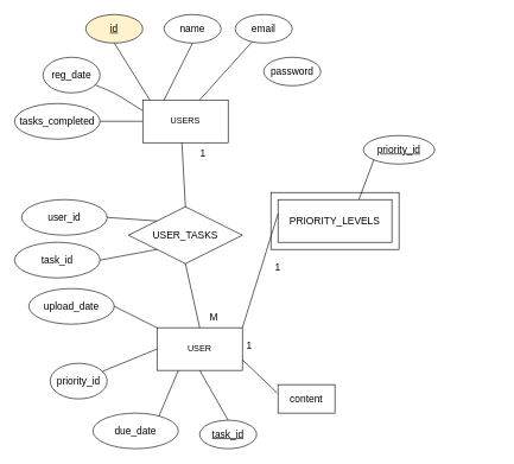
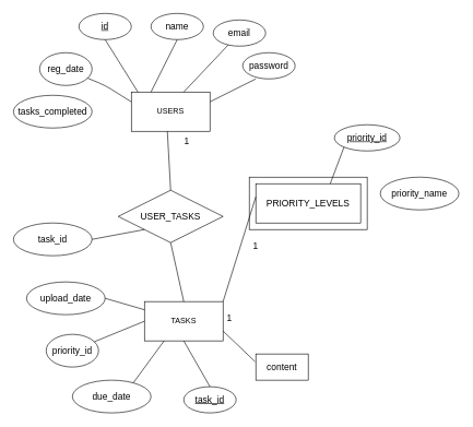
- <mxCell id="4" value="&lt;u&gt;&lt;font style=&quot;font-size: 14px;&quot;&gt;id&lt;/font&gt;&lt;/u&gt;" style="ellipse;whiteSpace=wrap;html=1;fillColor=#fff2cc;" vertex="1" parent="1"><mxGeometry x="120" y="20" width="80" height="40" as="geometry" /></mxCell>
+ <mxCell id="4" value="&lt;u&gt;&lt;font style=&quot;font-size: 14px;&quot;&gt;id&lt;/font&gt;&lt;/u&gt;" style="ellipse;whiteSpace=wrap;html=1;" vertex="1" parent="1"><mxGeometry x="120" y="20" width="80" height="40" as="geometry" /></mxCell>
- <mxCell id="7" value="&lt;span style=&quot;font-size: 14px;&quot;&gt;email&lt;/span&gt;" style="ellipse;whiteSpace=wrap;html=1;" vertex="1" parent="1"><mxGeometry x="330" y="20" width="80" height="40" as="geometry" /></mxCell>
+ <mxCell id="7" value="&lt;span style=&quot;font-size: 14px;&quot;&gt;email&lt;/span&gt;" style="ellipse;whiteSpace=wrap;html=1;" vertex="1" parent="1"><mxGeometry x="325" y="30" width="80" height="40" as="geometry" /></mxCell>
+ <mxCell id="11" value="" style="endArrow=none;html=1;fontSize=14;entryX=0.25;entryY=1;entryDx=0;entryDy=0;exitX=1;exitY=0.25;exitDx=0;exitDy=0;entryPerimeter=0;" edge="1" parent="1" source="3" target="8"><mxGeometry width="50" height="50" relative="1" as="geometry"><mxPoint x="290" y="150" as="sourcePoint" /><mxPoint x="363.585" y="68.238" as="targetPoint" /><Array as="points" /></mxGeometry></mxCell>
- <mxCell id="15" value="" style="endArrow=none;html=1;fontSize=14;exitX=1;exitY=0.5;exitDx=0;exitDy=0;" edge="1" parent="1" source="14" target="3"><mxGeometry width="50" height="50" relative="1" as="geometry"><mxPoint x="240" y="190" as="sourcePoint" /><mxPoint x="290" y="140" as="targetPoint" /></mxGeometry></mxCell>
+ <mxCell id="30" value="priority_name" style="ellipse;whiteSpace=wrap;html=1;fontSize=14;" vertex="1" parent="1"><mxGeometry x="580" y="270" width="120" height="50" as="geometry" /></mxCell>
- <mxCell id="34" value="user_id" style="ellipse;whiteSpace=wrap;html=1;fontSize=14;" vertex="1" parent="1"><mxGeometry x="30" y="280" width="120" height="50" as="geometry" /></mxCell>
- <mxCell id="36" value="" style="endArrow=none;html=1;fontSize=14;exitX=1;exitY=0.5;exitDx=0;exitDy=0;entryX=0;entryY=0;entryDx=0;entryDy=0;" edge="1" parent="1" source="34" target="33"><mxGeometry width="50" height="50" relative="1" as="geometry"><mxPoint x="270" y="400" as="sourcePoint" /><mxPoint x="320" y="350" as="targetPoint" /></mxGeometry></mxCell>
- <mxCell id="23" value="&lt;span style=&quot;font-size: 14px;&quot;&gt;upload_date&lt;/span&gt;" style="ellipse;whiteSpace=wrap;html=1;" vertex="1" parent="1"><mxGeometry x="40" y="405" width="120" height="50" as="geometry" /></mxCell>
+ <mxCell id="23" value="&lt;span style=&quot;font-size: 14px;&quot;&gt;upload_date&lt;/span&gt;" style="ellipse;whiteSpace=wrap;html=1;" vertex="1" parent="1"><mxGeometry x="40" y="430" width="120" height="50" as="geometry" /></mxCell>
- <mxCell id="40" value="M" style="text;html=1;strokeColor=none;fillColor=none;align=center;verticalAlign=middle;whiteSpace=wrap;rounded=0;fontSize=14;" vertex="1" parent="1"><mxGeometry x="270" y="430" width="60" height="30" as="geometry" /></mxCell>
- <mxCell id="16" value="USER" style="rounded=0;whiteSpace=wrap;html=1;" vertex="1" parent="1"><mxGeometry x="220" y="460" width="120" height="60" as="geometry" /></mxCell>
+ <mxCell id="16" value="TASKS" style="rounded=0;whiteSpace=wrap;html=1;" vertex="1" parent="1"><mxGeometry x="220" y="460" width="120" height="60" as="geometry" /></mxCell>
- <mxCell id="25" value="&lt;span style=&quot;font-size: 14px;&quot;&gt;due_date&lt;/span&gt;" style="ellipse;whiteSpace=wrap;html=1;" vertex="1" parent="1"><mxGeometry x="130" y="580" width="120" height="50" as="geometry" /></mxCell>
+ <mxCell id="25" value="&lt;span style=&quot;font-size: 14px;&quot;&gt;due_date&lt;/span&gt;" style="ellipse;whiteSpace=wrap;html=1;" vertex="1" parent="1"><mxGeometry x="110" y="580" width="120" height="50" as="geometry" /></mxCell>
